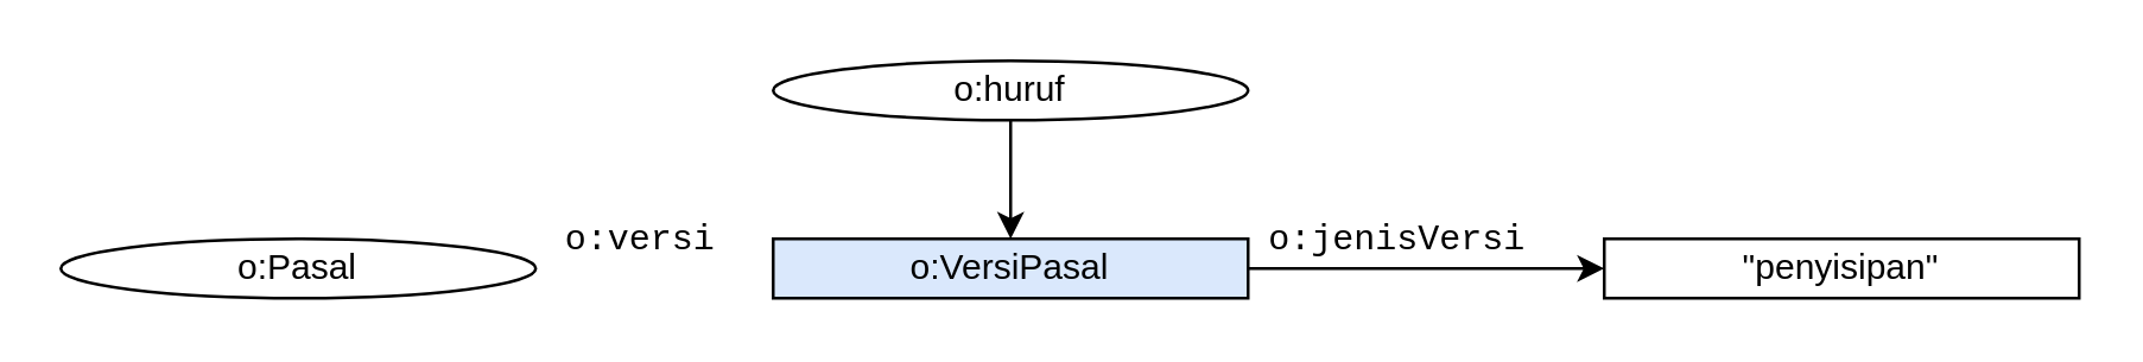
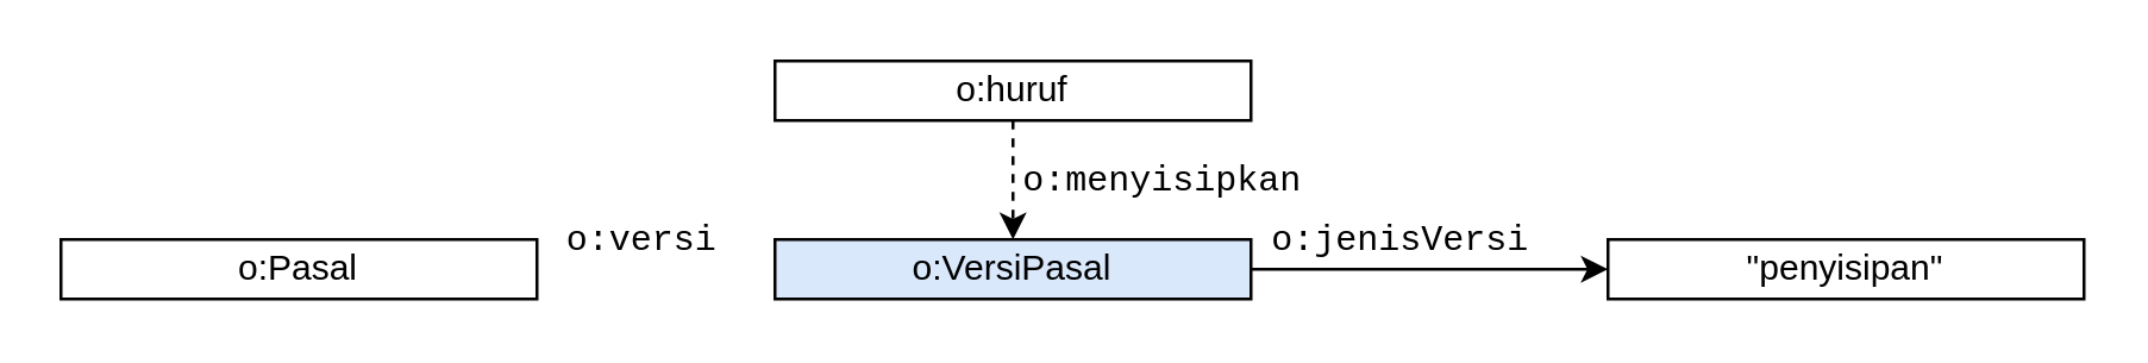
- <mxCell id="9" value="o:huruf" style="ellipse;whiteSpace=wrap;html=1;" parent="1" vertex="1"><mxGeometry x="260" y="20" width="160" height="20" as="geometry" /></mxCell>
+ <mxCell id="9" value="o:huruf" style="whiteSpace=wrap;html=1;" parent="1" vertex="1"><mxGeometry x="260" y="20" width="160" height="20" as="geometry" /></mxCell>
- <mxCell id="8" style="edgeStyle=orthogonalEdgeStyle;rounded=0;orthogonalLoop=1;jettySize=auto;html=1;entryX=0.5;entryY=0;entryDx=0;entryDy=0;" parent="1" source="9" target="4" edge="1"><mxGeometry relative="1" as="geometry" /></mxCell>
+ <mxCell id="8" style="edgeStyle=orthogonalEdgeStyle;rounded=0;orthogonalLoop=1;jettySize=auto;html=1;entryX=0.5;entryY=0;entryDx=0;entryDy=0;dashed=1;" parent="1" source="9" target="4" edge="1"><mxGeometry relative="1" as="geometry" /></mxCell>
+ <mxCell id="10" value="&lt;font face=&quot;Courier New&quot;&gt;o:menyisipkan&lt;/font&gt;" style="text;html=1;align=center;verticalAlign=middle;resizable=0;points=[];autosize=1;strokeColor=none;" parent="1" vertex="1"><mxGeometry x="335" y="50" width="110" height="20" as="geometry" /></mxCell>
- <mxCell id="2" value="o:Pasal" style="ellipse;whiteSpace=wrap;html=1;" parent="1" vertex="1"><mxGeometry x="20" y="80" width="160" height="20" as="geometry" /></mxCell>
+ <mxCell id="2" value="o:Pasal" style="whiteSpace=wrap;html=1;" parent="1" vertex="1"><mxGeometry x="20" y="80" width="160" height="20" as="geometry" /></mxCell>
